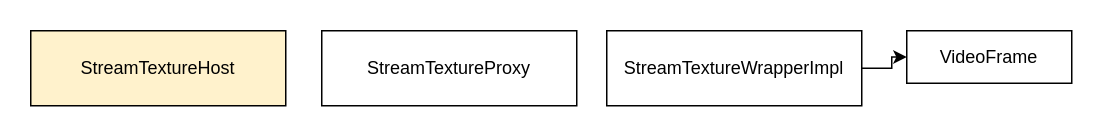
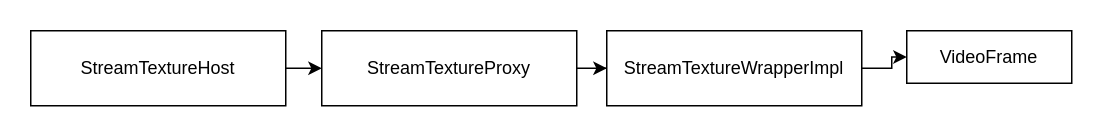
- <mxCell id="6" value="StreamTextureHost" style="rounded=0;whiteSpace=wrap;html=1;fillColor=#fff2cc;" vertex="1" parent="1"><mxGeometry x="20" y="20" width="170" height="50" as="geometry" /></mxCell>
+ <mxCell id="6" value="StreamTextureHost" style="rounded=0;whiteSpace=wrap;html=1;" vertex="1" parent="1"><mxGeometry x="20" y="20" width="170" height="50" as="geometry" /></mxCell>
+ <mxCell id="5" value="" style="edgeStyle=orthogonalEdgeStyle;rounded=0;orthogonalLoop=1;jettySize=auto;html=1;" edge="1" parent="1" source="6" target="8"><mxGeometry relative="1" as="geometry" /></mxCell>
+ <mxCell id="7" value="" style="edgeStyle=orthogonalEdgeStyle;rounded=0;orthogonalLoop=1;jettySize=auto;html=1;" edge="1" parent="1" source="8" target="4"><mxGeometry relative="1" as="geometry" /></mxCell>
